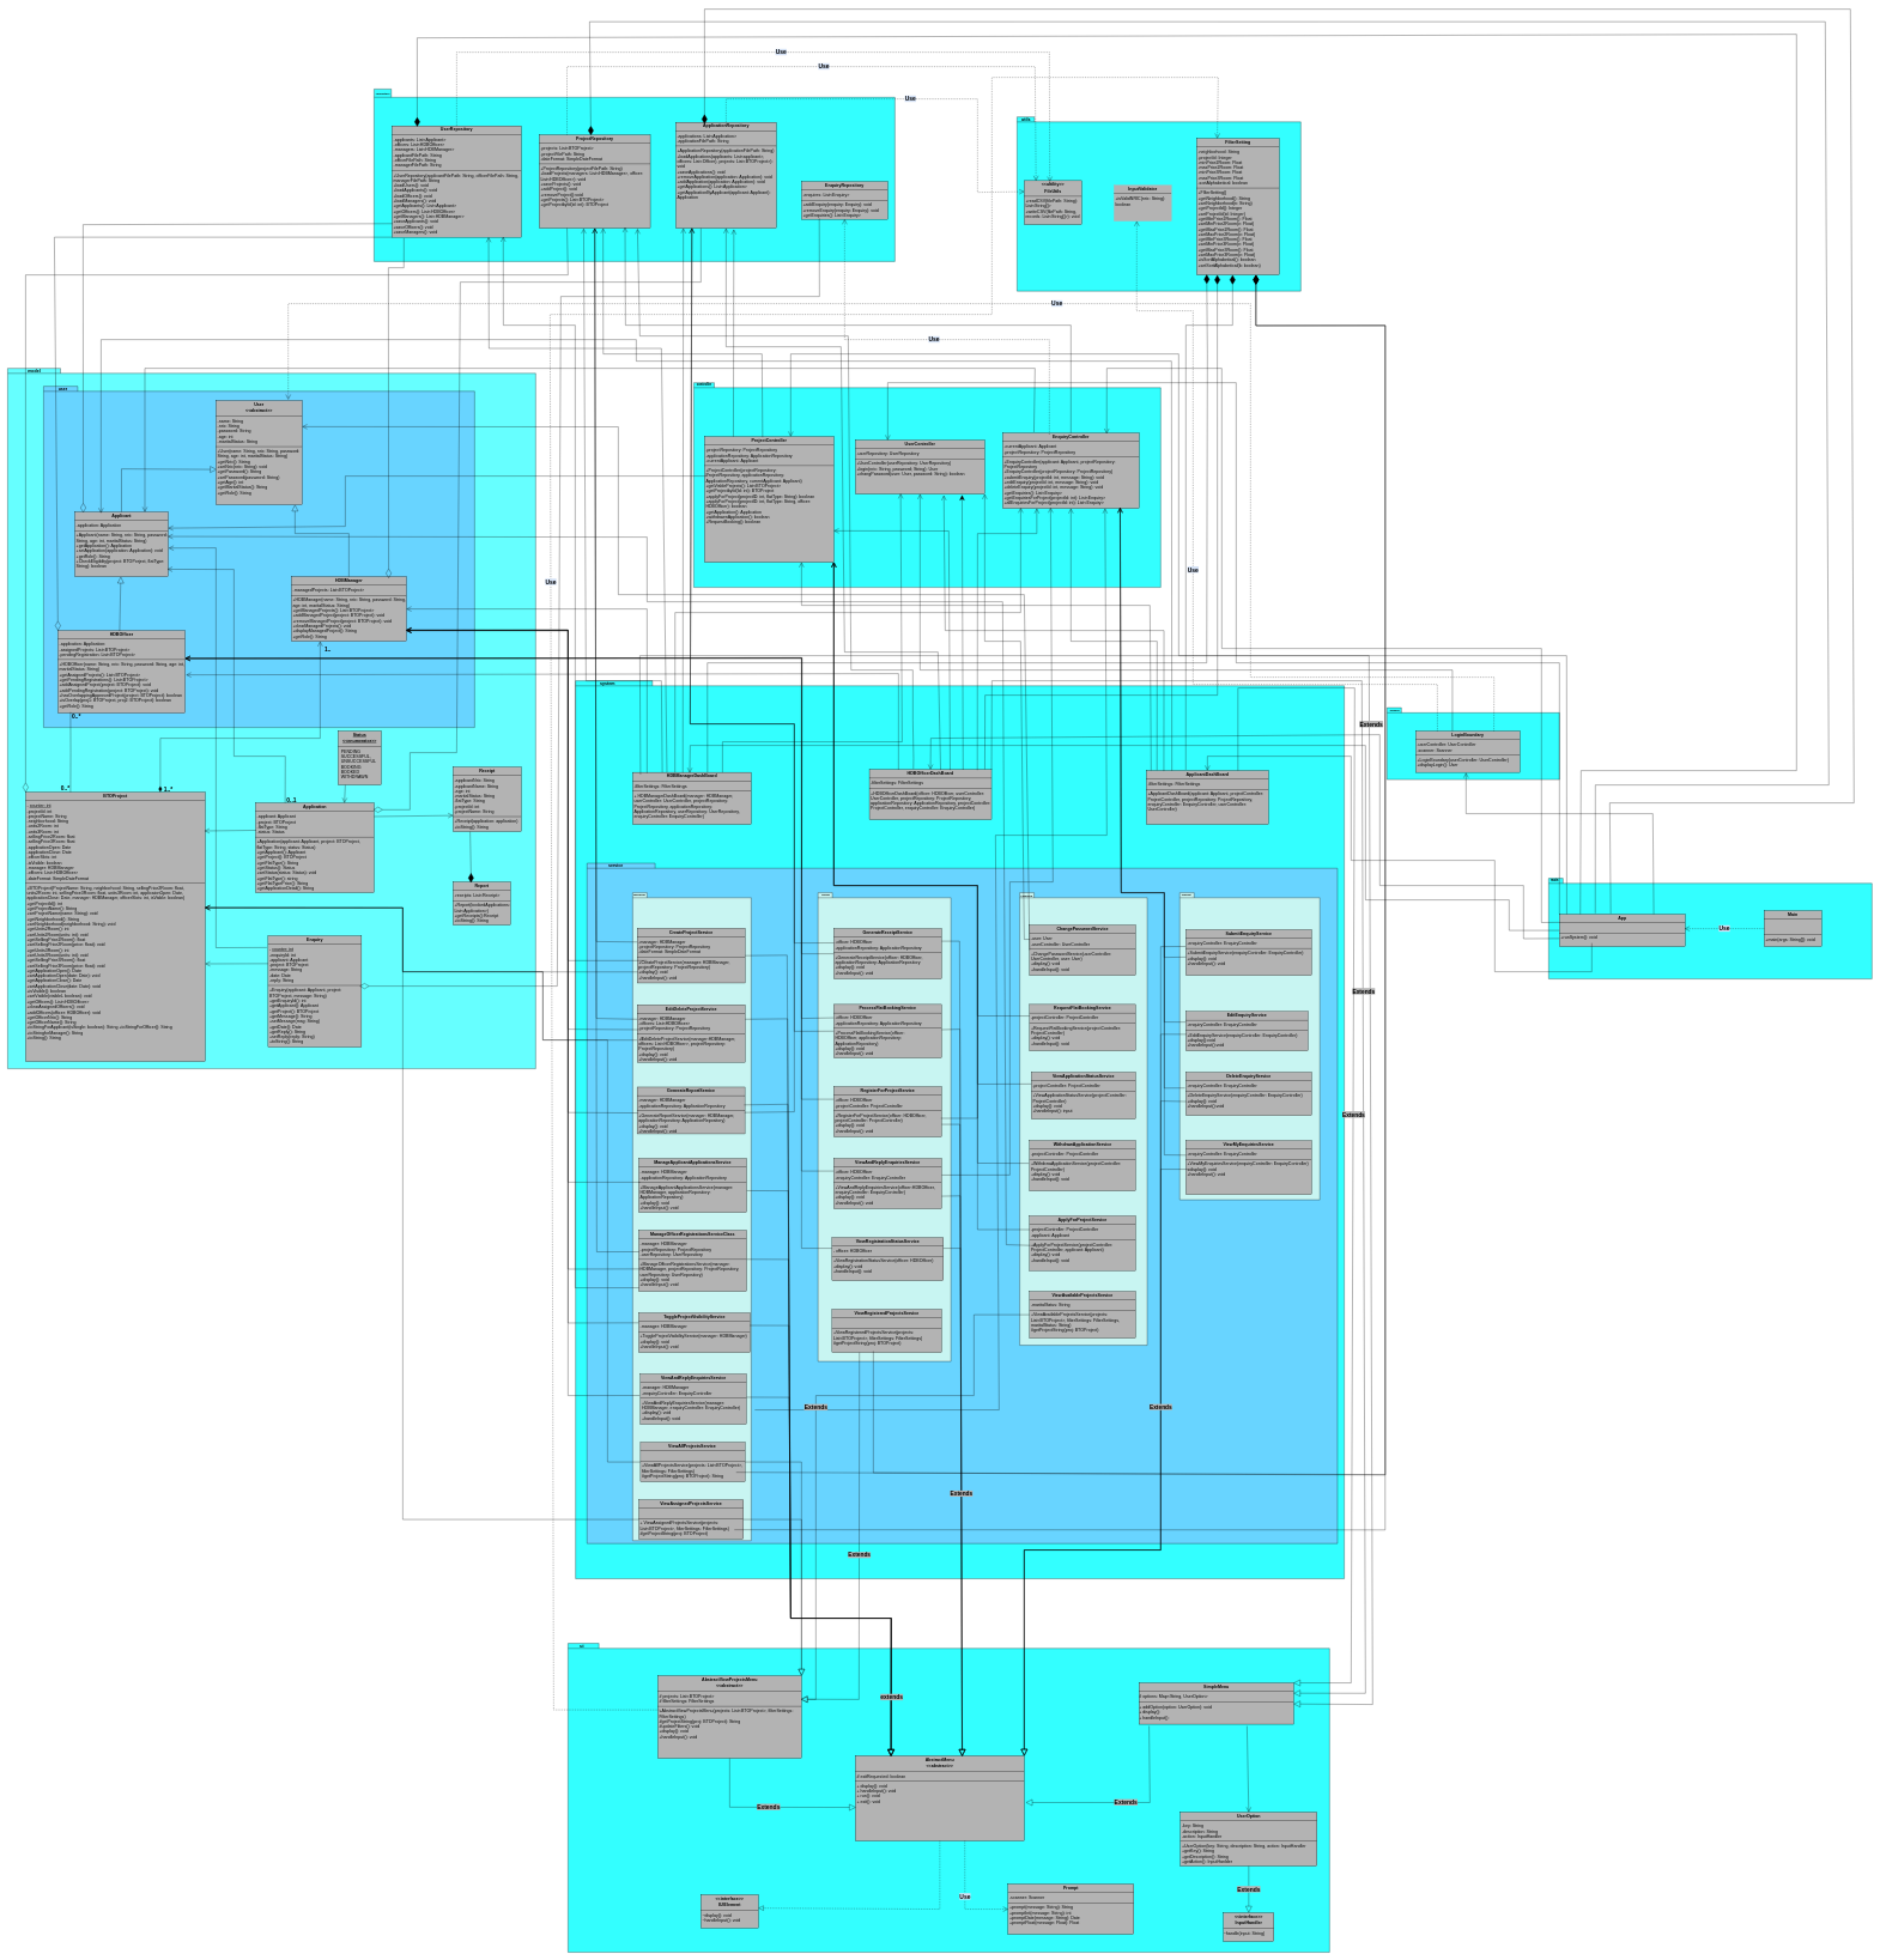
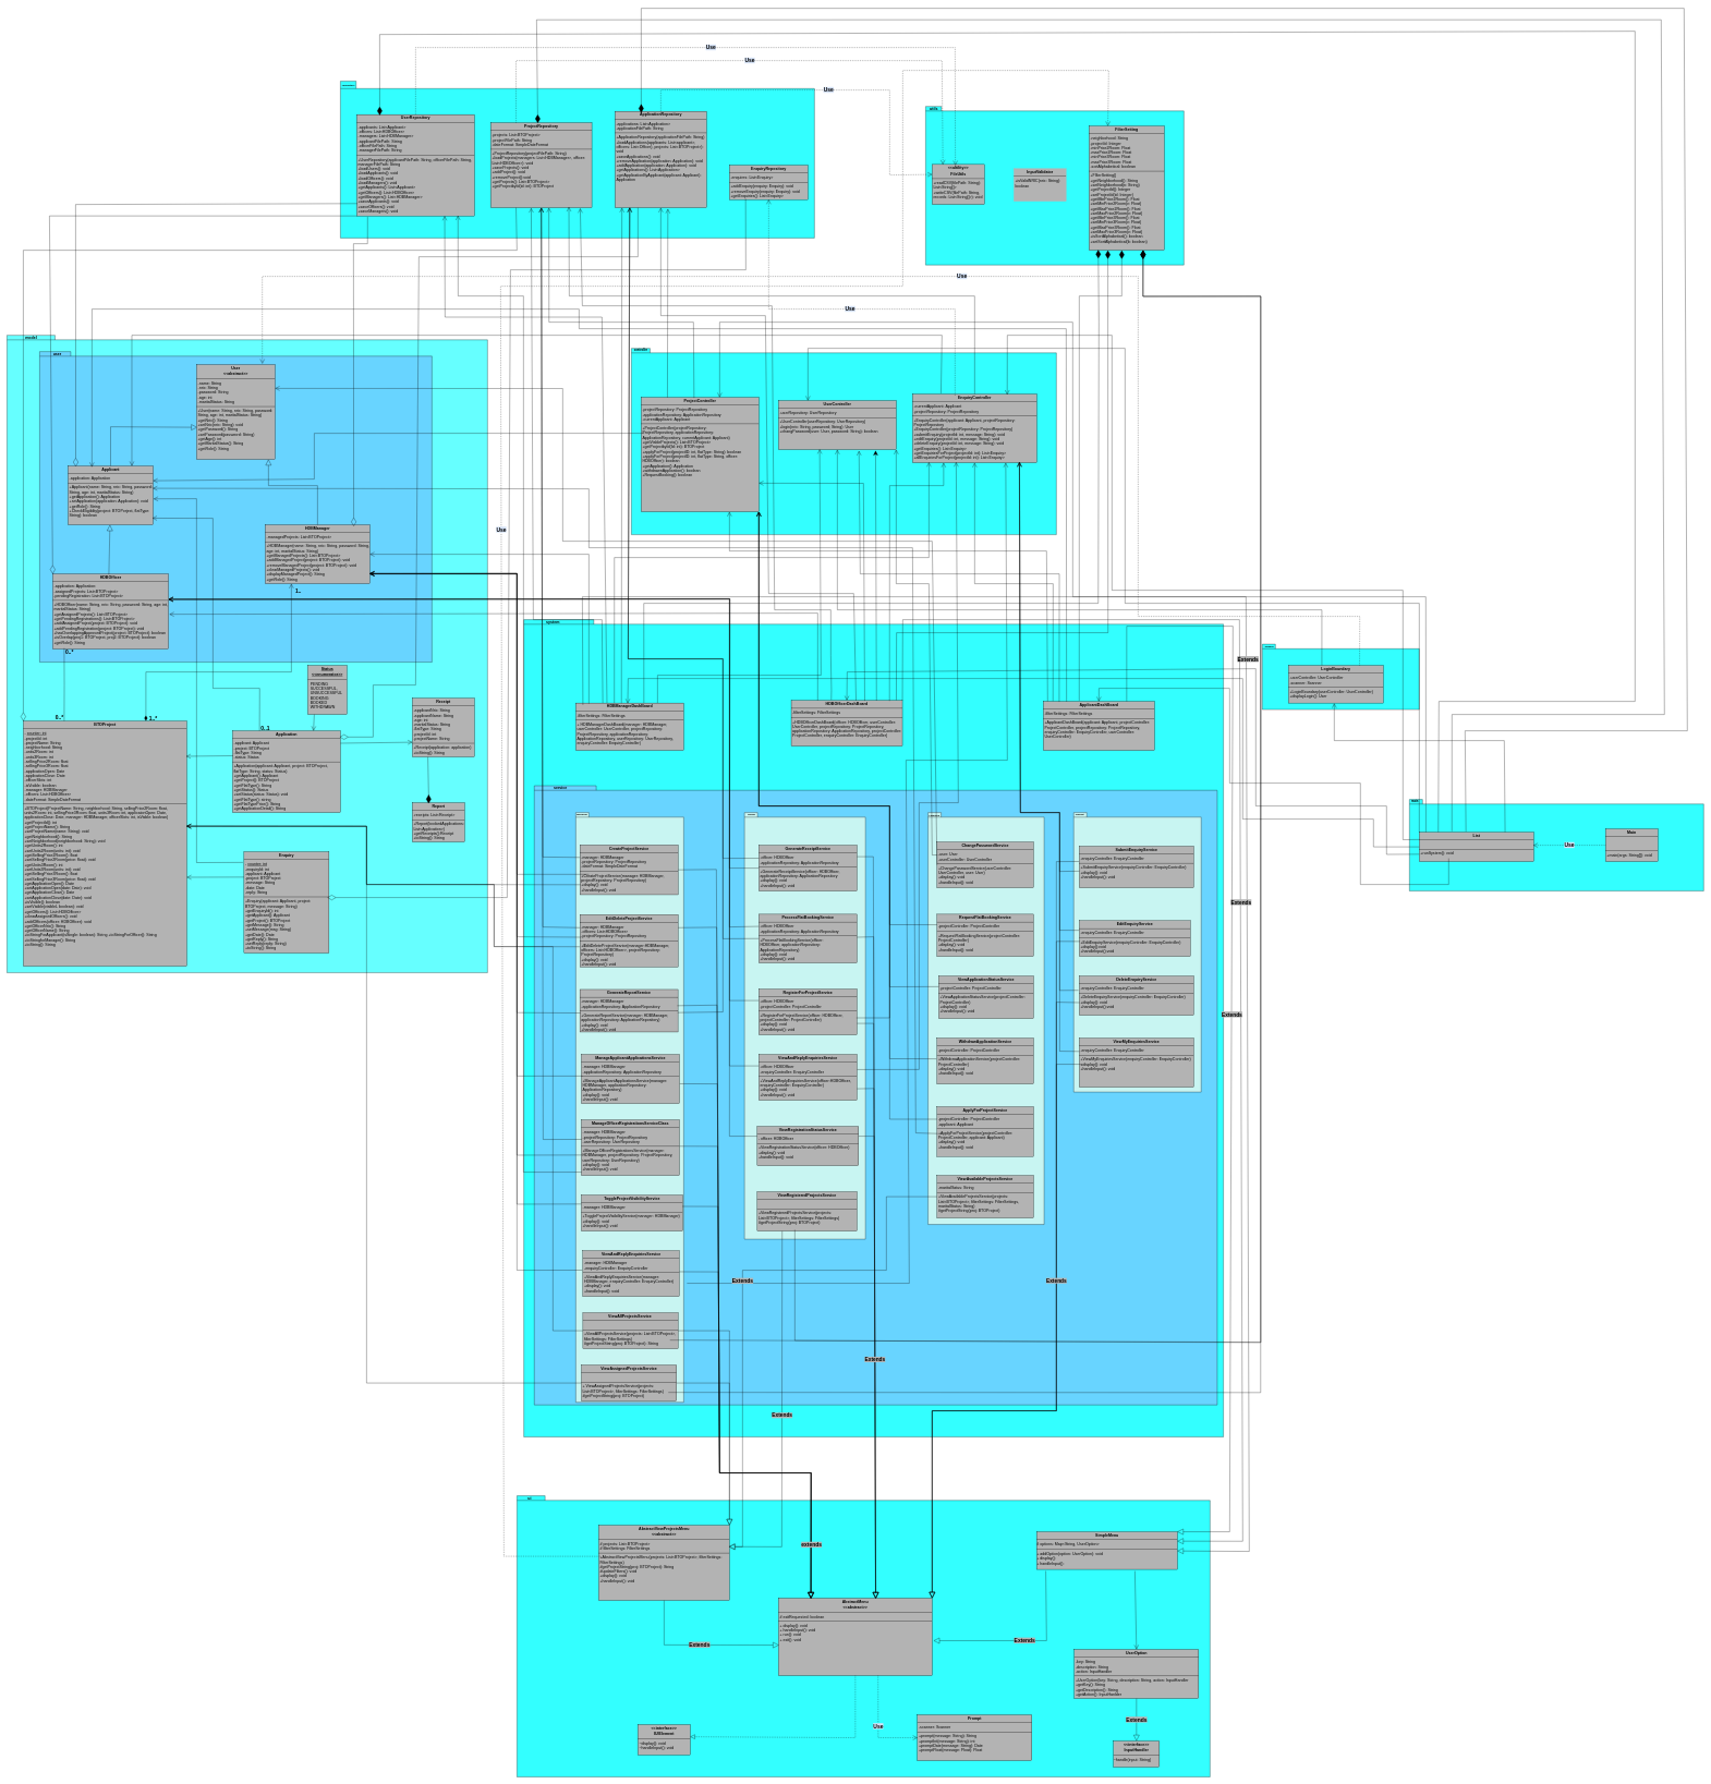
- <mxCell id="71" value="&lt;h2&gt;&lt;span style=&quot;background-color: rgb(212, 225, 245);&quot;&gt;Use&lt;/span&gt;&lt;/h2&gt;" style="endArrow=open;endSize=12;dashed=1;html=1;rounded=0;exitX=0.208;exitY=0;exitDx=0;exitDy=0;exitPerimeter=0;entryX=0.396;entryY=1;entryDx=0;entryDy=0;entryPerimeter=0;labelBackgroundColor=none;fontColor=default;" edge="1" parent="1" source="69" target="26"><mxGeometry x="0.0" width="160" relative="1" as="geometry"><mxPoint x="3780" y="1890" as="sourcePoint" /><mxPoint x="3940" y="1890" as="targetPoint" /><Array as="points"><mxPoint x="4000" y="1900" /><mxPoint x="3320" y="1900" /><mxPoint x="3320" y="860" /><mxPoint x="3163" y="860" /></Array><mxPoint as="offset" /></mxGeometry></mxCell>
- <mxCell id="77" value="&lt;p style=&quot;margin:0px;margin-top:4px;text-align:center;&quot;&gt;&lt;b&gt;App&lt;/b&gt;&lt;/p&gt;&lt;hr size=&quot;1&quot; style=&quot;border-style:solid;&quot;&gt;&lt;p style=&quot;margin:0px;margin-left:4px;&quot;&gt;&lt;br&gt;&lt;/p&gt;&lt;hr size=&quot;1&quot; style=&quot;border-style:solid;&quot;&gt;&lt;p style=&quot;margin:0px;margin-left:4px;&quot;&gt;+runSystem(): void&lt;/p&gt;" style="verticalAlign=top;align=left;overflow=fill;html=1;whiteSpace=wrap;labelBackgroundColor=none;fillColor=#B3B3B3;" vertex="1" parent="1"><mxGeometry x="4340" y="2540" width="350" height="90" as="geometry" /></mxCell>
+ <mxCell id="77" value="&lt;p style=&quot;margin:0px;margin-top:4px;text-align:center;&quot;&gt;&lt;b&gt;List&lt;/b&gt;&lt;/p&gt;&lt;hr size=&quot;1&quot; style=&quot;border-style:solid;&quot;&gt;&lt;p style=&quot;margin:0px;margin-left:4px;&quot;&gt;&lt;br&gt;&lt;/p&gt;&lt;hr size=&quot;1&quot; style=&quot;border-style:solid;&quot;&gt;&lt;p style=&quot;margin:0px;margin-left:4px;&quot;&gt;+runSystem(): void&lt;/p&gt;" style="verticalAlign=top;align=left;overflow=fill;html=1;whiteSpace=wrap;labelBackgroundColor=none;fillColor=#B3B3B3;" vertex="1" parent="1"><mxGeometry x="4340" y="2540" width="350" height="90" as="geometry" /></mxCell>
- <mxCell id="129" value="&lt;p style=&quot;margin:0px;margin-top:4px;text-align:center;&quot;&gt;&lt;b&gt;ViewApplicationStatusService&lt;/b&gt;&lt;/p&gt;&lt;hr size=&quot;1&quot; style=&quot;border-style:solid;&quot;&gt;&lt;p style=&quot;margin:0px;margin-left:4px;&quot;&gt;-projectController: ProjectController&lt;/p&gt;&lt;hr size=&quot;1&quot; style=&quot;border-style:solid;&quot;&gt;&lt;p style=&quot;margin:0px;margin-left:4px;&quot;&gt;+ViewApplicationStatusService(projectController: ProjectController)&lt;/p&gt;&lt;p style=&quot;margin:0px;margin-left:4px;&quot;&gt;+display(): void&lt;/p&gt;&lt;p style=&quot;margin:0px;margin-left:4px;&quot;&gt;+handleInput(): input&lt;/p&gt;" style="verticalAlign=top;align=left;overflow=fill;html=1;whiteSpace=wrap;labelBackgroundColor=none;fillColor=#B3B3B3;" vertex="1" parent="1"><mxGeometry x="2870" y="2980" width="290" height="130" as="geometry" /></mxCell>
+ <mxCell id="129" value="&lt;p style=&quot;margin:0px;margin-top:4px;text-align:center;&quot;&gt;&lt;b&gt;ViewApplicationStatusService&lt;/b&gt;&lt;/p&gt;&lt;hr size=&quot;1&quot; style=&quot;border-style:solid;&quot;&gt;&lt;p style=&quot;margin:0px;margin-left:4px;&quot;&gt;-projectController: ProjectController&lt;/p&gt;&lt;hr size=&quot;1&quot; style=&quot;border-style:solid;&quot;&gt;&lt;p style=&quot;margin:0px;margin-left:4px;&quot;&gt;+ViewApplicationStatusService(projectController: ProjectController)&lt;/p&gt;&lt;p style=&quot;margin:0px;margin-left:4px;&quot;&gt;+display(): void&lt;/p&gt;&lt;p style=&quot;margin:0px;margin-left:4px;&quot;&gt;+handleInput(): void&lt;/p&gt;" style="verticalAlign=top;align=left;overflow=fill;html=1;whiteSpace=wrap;labelBackgroundColor=none;fillColor=#B3B3B3;" vertex="1" parent="1"><mxGeometry x="2870" y="2980" width="290" height="130" as="geometry" /></mxCell>
